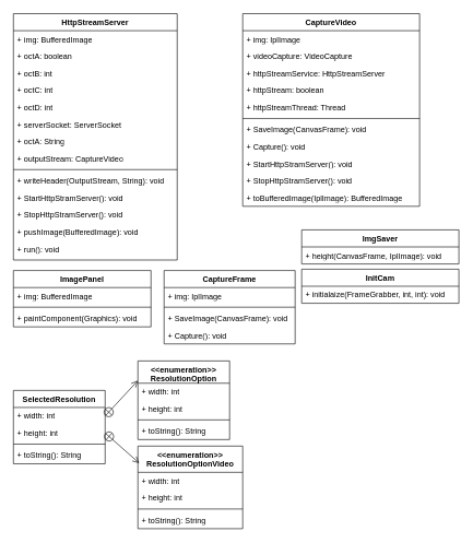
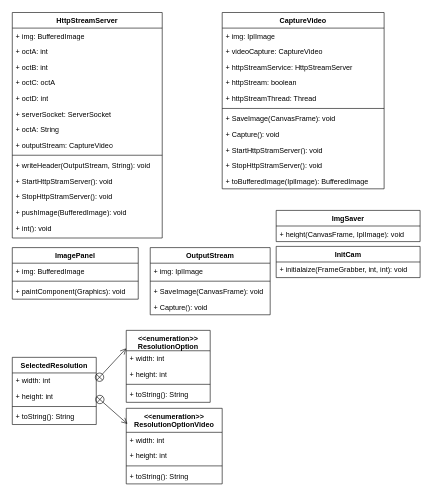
- <mxCell id="21" value="+ octA: boolean" style="text;strokeColor=none;fillColor=none;align=left;verticalAlign=top;spacingLeft=4;spacingRight=4;overflow=hidden;rotatable=0;points=[[0,0.5],[1,0.5]];portConstraint=eastwest;whiteSpace=wrap;html=1;" vertex="1" parent="19"><mxGeometry y="52" width="250" height="26" as="geometry" /></mxCell>
+ <mxCell id="21" value="+ octA: int" style="text;strokeColor=none;fillColor=none;align=left;verticalAlign=top;spacingLeft=4;spacingRight=4;overflow=hidden;rotatable=0;points=[[0,0.5],[1,0.5]];portConstraint=eastwest;whiteSpace=wrap;html=1;" vertex="1" parent="19"><mxGeometry y="52" width="250" height="26" as="geometry" /></mxCell>
- <mxCell id="9" value="+ videoCapture: VideoCapture" style="text;strokeColor=none;fillColor=none;align=left;verticalAlign=top;spacingLeft=4;spacingRight=4;overflow=hidden;rotatable=0;points=[[0,0.5],[1,0.5]];portConstraint=eastwest;whiteSpace=wrap;html=1;" vertex="1" parent="7"><mxGeometry y="52" width="270" height="26" as="geometry" /></mxCell>
+ <mxCell id="9" value="+ videoCapture: CaptureVideo" style="text;strokeColor=none;fillColor=none;align=left;verticalAlign=top;spacingLeft=4;spacingRight=4;overflow=hidden;rotatable=0;points=[[0,0.5],[1,0.5]];portConstraint=eastwest;whiteSpace=wrap;html=1;" vertex="1" parent="7"><mxGeometry y="52" width="270" height="26" as="geometry" /></mxCell>
- <mxCell id="23" value="+ octC: int" style="text;strokeColor=none;fillColor=none;align=left;verticalAlign=top;spacingLeft=4;spacingRight=4;overflow=hidden;rotatable=0;points=[[0,0.5],[1,0.5]];portConstraint=eastwest;whiteSpace=wrap;html=1;" vertex="1" parent="19"><mxGeometry y="104" width="250" height="26" as="geometry" /></mxCell>
+ <mxCell id="23" value="+ octC: octA" style="text;strokeColor=none;fillColor=none;align=left;verticalAlign=top;spacingLeft=4;spacingRight=4;overflow=hidden;rotatable=0;points=[[0,0.5],[1,0.5]];portConstraint=eastwest;whiteSpace=wrap;html=1;" vertex="1" parent="19"><mxGeometry y="104" width="250" height="26" as="geometry" /></mxCell>
- <mxCell id="33" value="+ run(): void" style="text;strokeColor=none;fillColor=none;align=left;verticalAlign=top;spacingLeft=4;spacingRight=4;overflow=hidden;rotatable=0;points=[[0,0.5],[1,0.5]];portConstraint=eastwest;whiteSpace=wrap;html=1;" vertex="1" parent="19"><mxGeometry y="346" width="250" height="30" as="geometry" /></mxCell>
+ <mxCell id="33" value="+ int(): void" style="text;strokeColor=none;fillColor=none;align=left;verticalAlign=top;spacingLeft=4;spacingRight=4;overflow=hidden;rotatable=0;points=[[0,0.5],[1,0.5]];portConstraint=eastwest;whiteSpace=wrap;html=1;" vertex="1" parent="19"><mxGeometry y="346" width="250" height="30" as="geometry" /></mxCell>
- <mxCell id="2" value="CaptureFrame" style="swimlane;fontStyle=1;align=center;verticalAlign=top;childLayout=stackLayout;horizontal=1;startSize=26;horizontalStack=0;resizeParent=1;resizeParentMax=0;resizeLast=0;collapsible=1;marginBottom=0;whiteSpace=wrap;html=1;" vertex="1" parent="1"><mxGeometry x="250" y="412" width="200" height="112" as="geometry" /></mxCell>
+ <mxCell id="2" value="OutputStream" style="swimlane;fontStyle=1;align=center;verticalAlign=top;childLayout=stackLayout;horizontal=1;startSize=26;horizontalStack=0;resizeParent=1;resizeParentMax=0;resizeLast=0;collapsible=1;marginBottom=0;whiteSpace=wrap;html=1;" vertex="1" parent="1"><mxGeometry x="250" y="412" width="200" height="112" as="geometry" /></mxCell>
